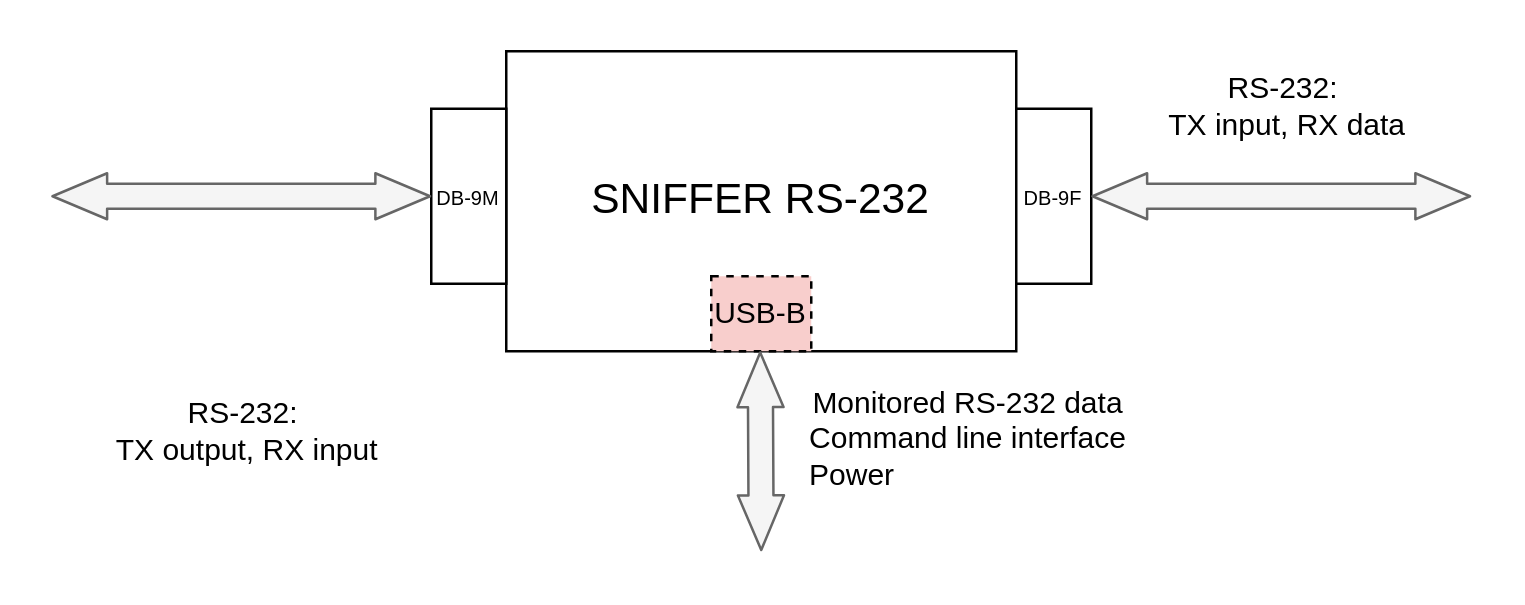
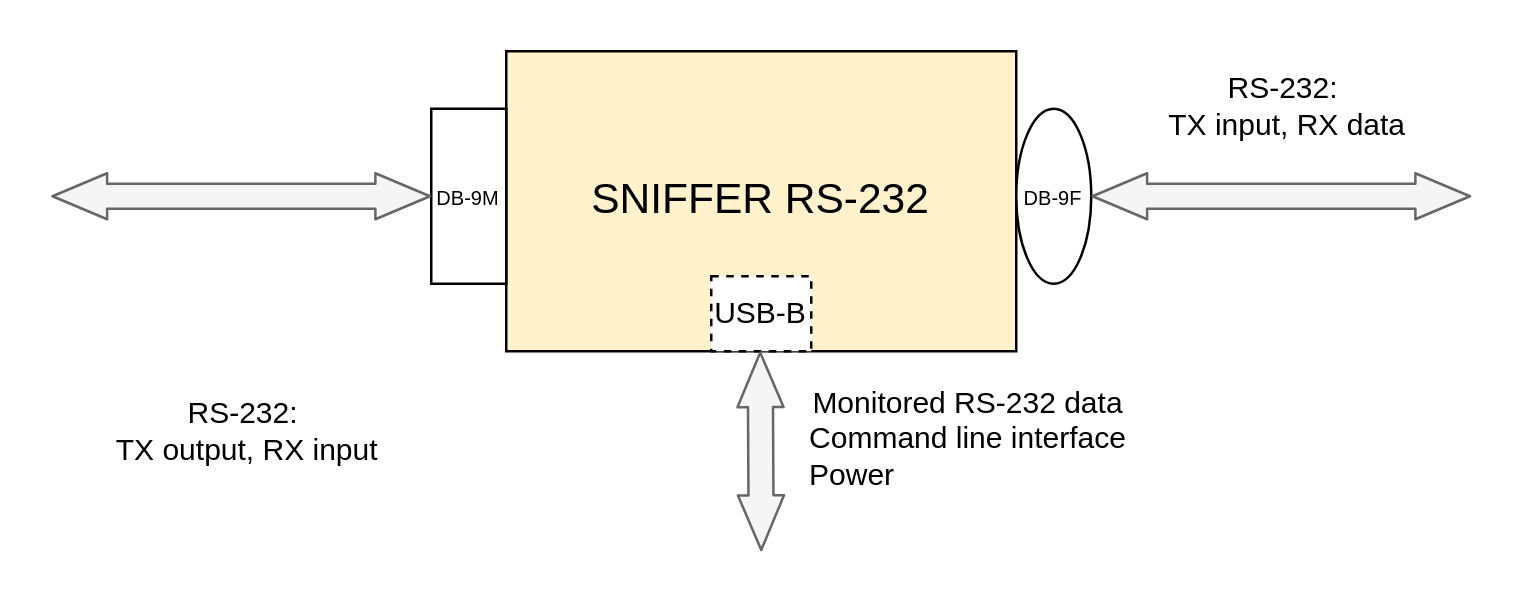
- <mxCell id="3" value="&lt;font style=&quot;font-size: 8px&quot;&gt;DB-9F&lt;/font&gt;" style="rounded=0;whiteSpace=wrap;html=1;direction=south;glass=0;shadow=0;sketch=0;" parent="1" vertex="1"><mxGeometry x="406" y="43" width="30" height="70" as="geometry" /></mxCell>
+ <mxCell id="3" value="&lt;font style=&quot;font-size: 8px&quot;&gt;DB-9F&lt;/font&gt;" style="ellipse;whiteSpace=wrap;html=1;direction=south;glass=0;shadow=0;sketch=0;" parent="1" vertex="1"><mxGeometry x="406" y="43" width="30" height="70" as="geometry" /></mxCell>
- <mxCell id="2" value="&lt;font style=&quot;font-size: 17px&quot;&gt;SNIFFER RS-232&lt;/font&gt;" style="rounded=0;whiteSpace=wrap;html=1;sketch=0;" parent="1" vertex="1"><mxGeometry x="202" y="20" width="204" height="120" as="geometry" /></mxCell>
+ <mxCell id="2" value="&lt;font style=&quot;font-size: 17px&quot;&gt;SNIFFER RS-232&lt;/font&gt;" style="rounded=0;whiteSpace=wrap;html=1;sketch=0;fillColor=#fff2cc;" parent="1" vertex="1"><mxGeometry x="202" y="20" width="204" height="120" as="geometry" /></mxCell>
- <mxCell id="4" value="USB-B" style="rounded=0;whiteSpace=wrap;html=1;shadow=0;glass=0;sketch=0;dashed=1;fillColor=#f8cecc;" parent="1" vertex="1"><mxGeometry x="284" y="110" width="40" height="30" as="geometry" /></mxCell>
+ <mxCell id="4" value="USB-B" style="rounded=0;whiteSpace=wrap;html=1;shadow=0;glass=0;sketch=0;dashed=1;" parent="1" vertex="1"><mxGeometry x="284" y="110" width="40" height="30" as="geometry" /></mxCell>
